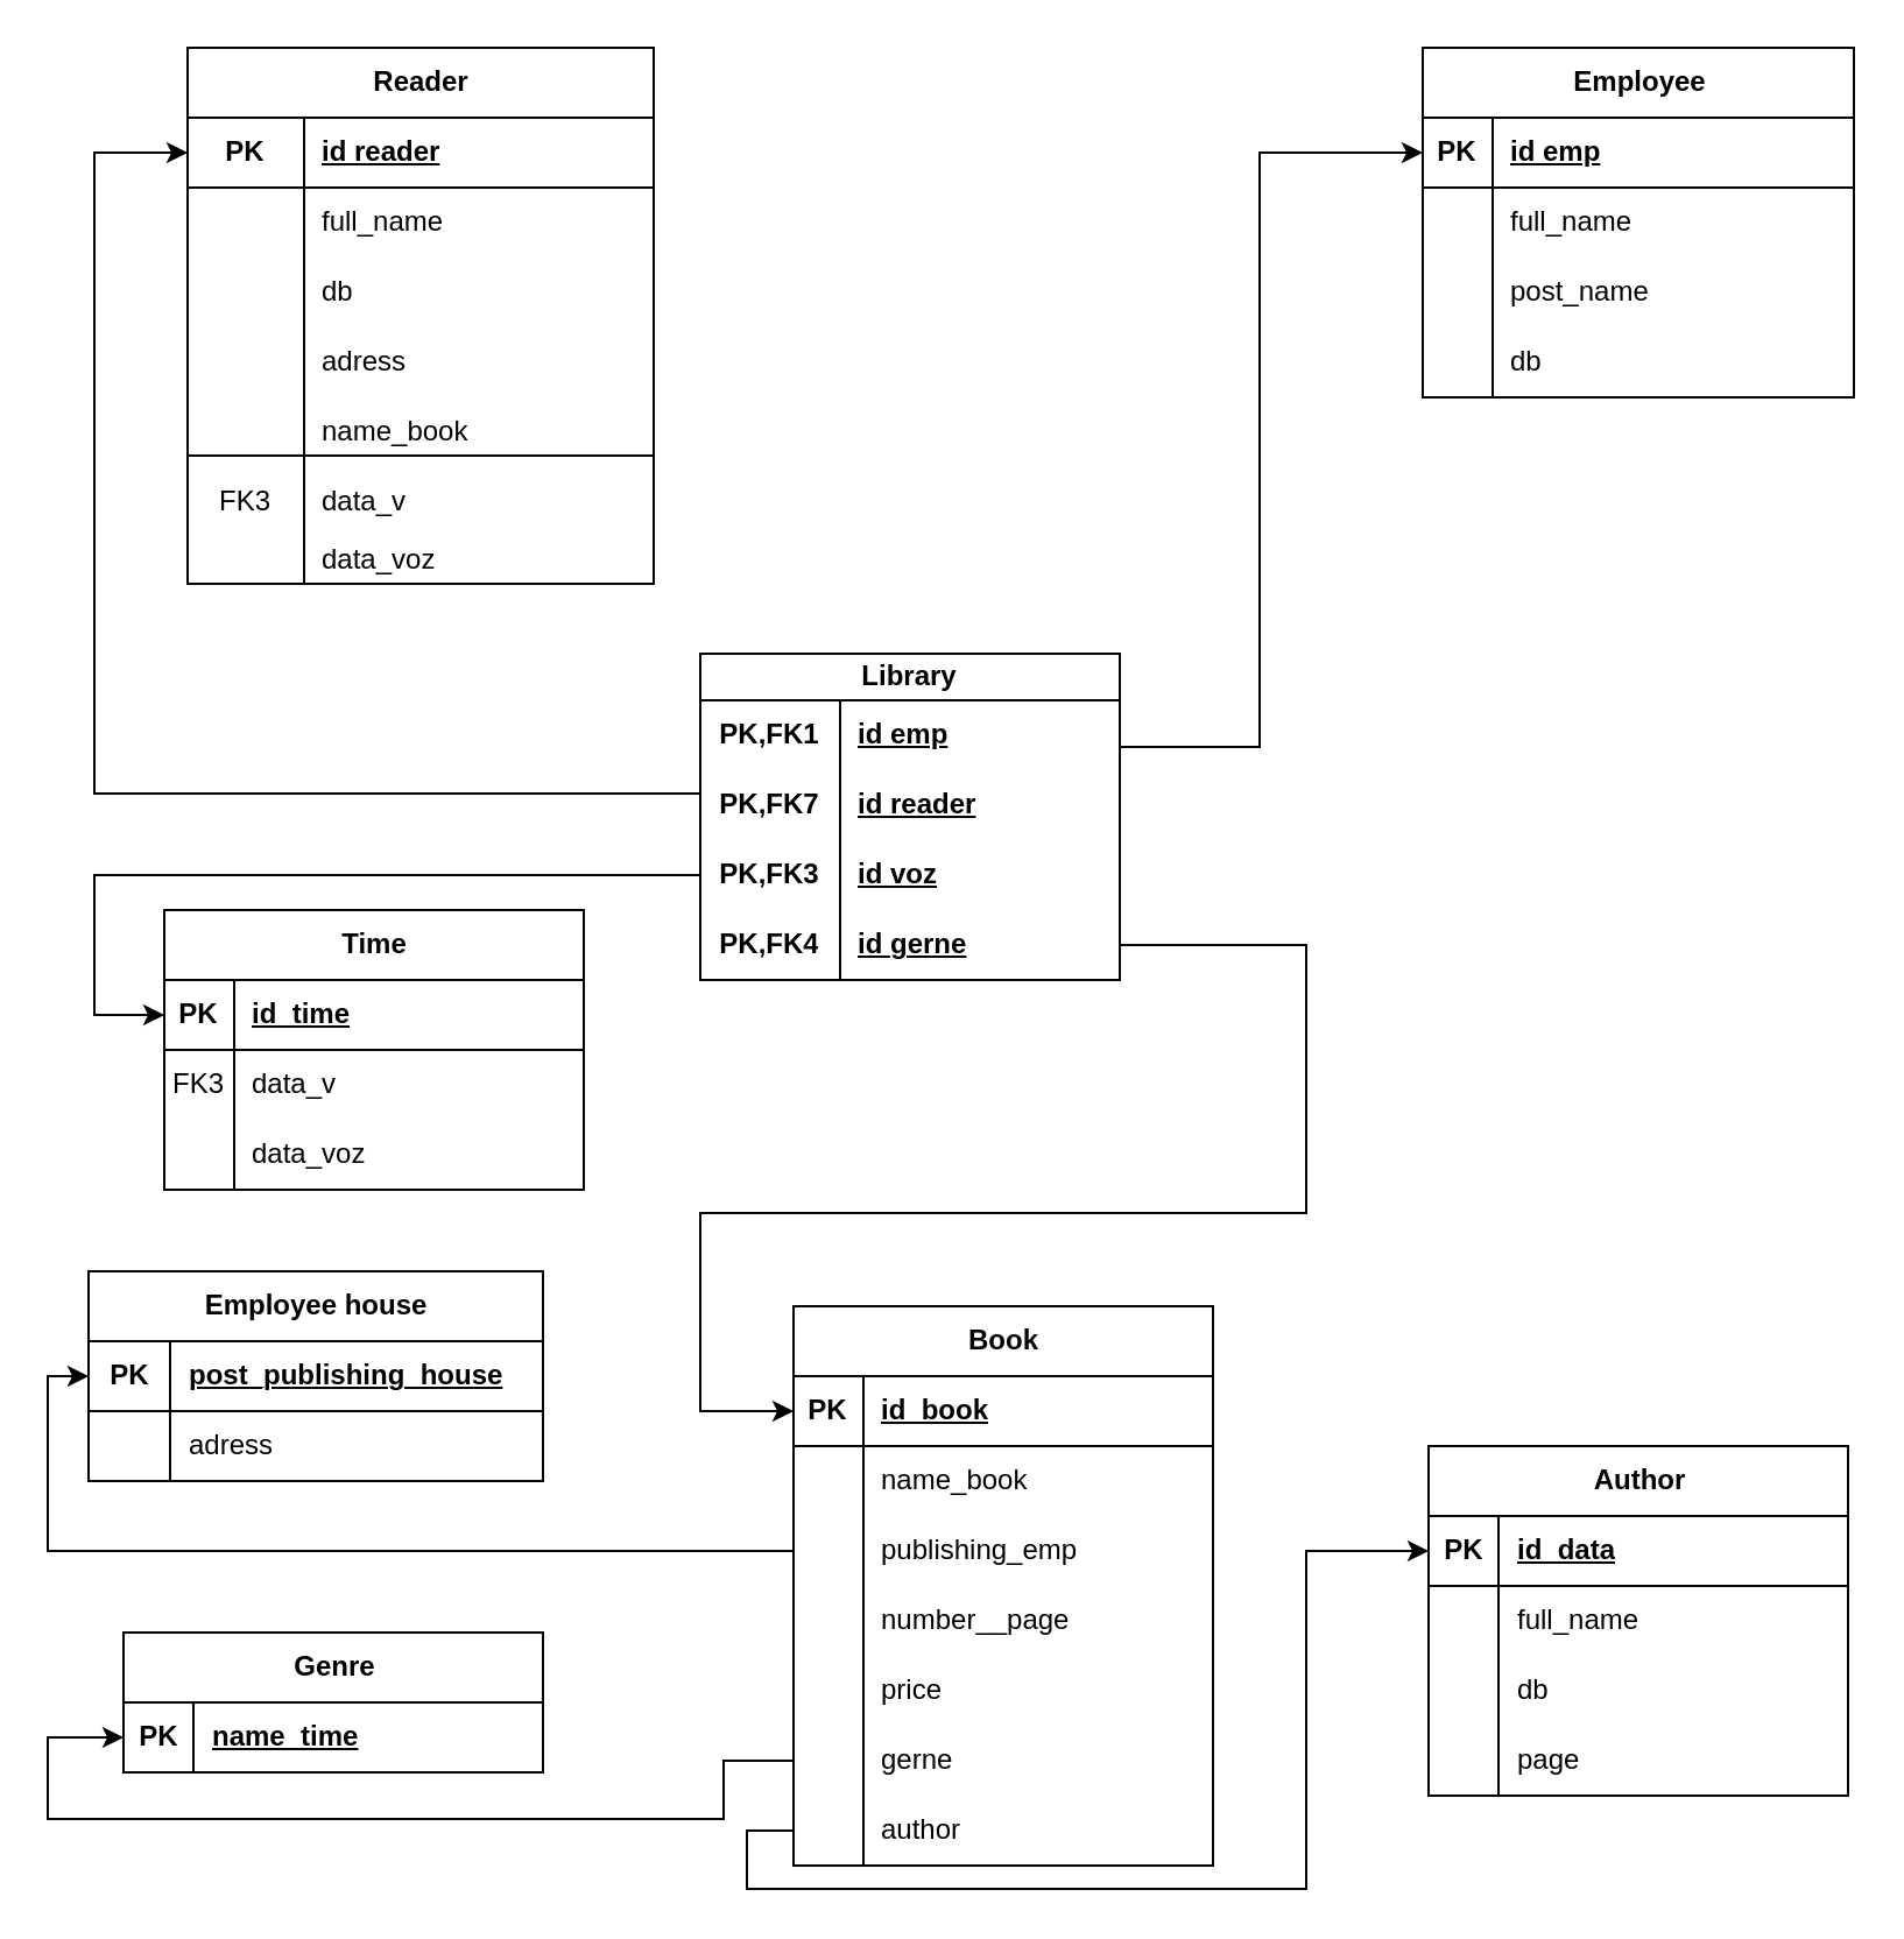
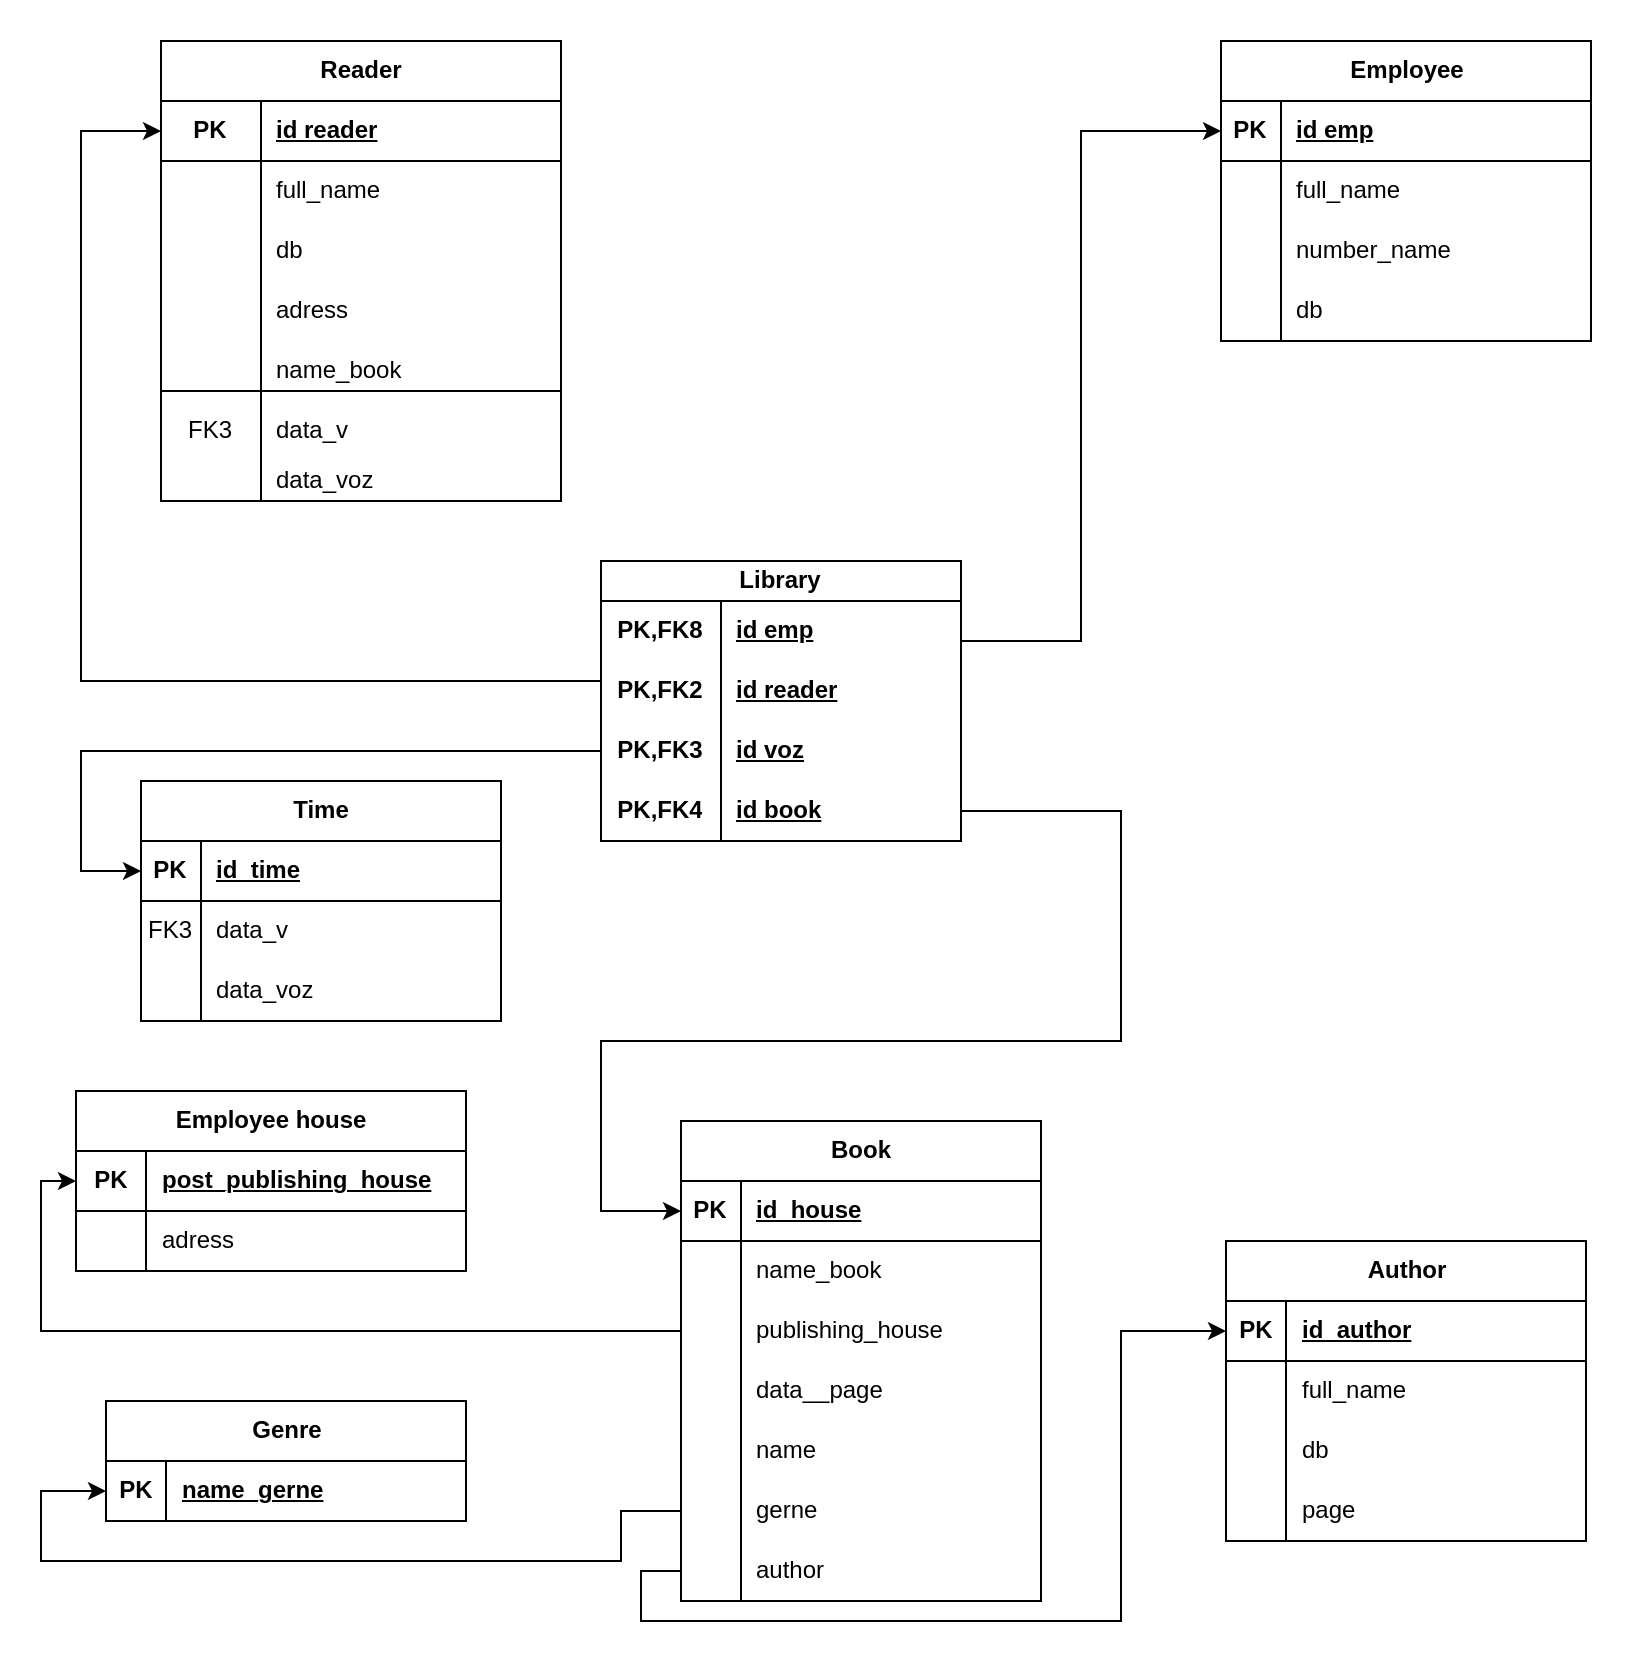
- <mxCell id="33" value="post_name" style="shape=partialRectangle;connectable=0;fillColor=none;top=0;left=0;bottom=0;right=0;align=left;spacingLeft=6;overflow=hidden;whiteSpace=wrap;html=1;" vertex="1" parent="31"><mxGeometry x="30" width="155" height="30" as="geometry"><mxRectangle width="155" height="30" as="alternateBounds" /></mxGeometry></mxCell>
+ <mxCell id="33" value="number_name" style="shape=partialRectangle;connectable=0;fillColor=none;top=0;left=0;bottom=0;right=0;align=left;spacingLeft=6;overflow=hidden;whiteSpace=wrap;html=1;" vertex="1" parent="31"><mxGeometry x="30" width="155" height="30" as="geometry"><mxRectangle width="155" height="30" as="alternateBounds" /></mxGeometry></mxCell>
- <mxCell id="39" value="PK,FK1" style="shape=partialRectangle;connectable=0;fillColor=none;top=0;left=0;bottom=0;right=0;fontStyle=1;overflow=hidden;html=1;whiteSpace=wrap;" vertex="1" parent="38"><mxGeometry width="60" height="30" as="geometry"><mxRectangle width="60" height="30" as="alternateBounds" /></mxGeometry></mxCell>
+ <mxCell id="39" value="PK,FK8" style="shape=partialRectangle;connectable=0;fillColor=none;top=0;left=0;bottom=0;right=0;fontStyle=1;overflow=hidden;html=1;whiteSpace=wrap;" vertex="1" parent="38"><mxGeometry width="60" height="30" as="geometry"><mxRectangle width="60" height="30" as="alternateBounds" /></mxGeometry></mxCell>
- <mxCell id="42" value="PK,FK7" style="shape=partialRectangle;connectable=0;fillColor=none;top=0;left=0;bottom=0;right=0;fontStyle=1;overflow=hidden;html=1;whiteSpace=wrap;" vertex="1" parent="41"><mxGeometry width="60" height="30" as="geometry"><mxRectangle width="60" height="30" as="alternateBounds" /></mxGeometry></mxCell>
+ <mxCell id="42" value="PK,FK2" style="shape=partialRectangle;connectable=0;fillColor=none;top=0;left=0;bottom=0;right=0;fontStyle=1;overflow=hidden;html=1;whiteSpace=wrap;" vertex="1" parent="41"><mxGeometry width="60" height="30" as="geometry"><mxRectangle width="60" height="30" as="alternateBounds" /></mxGeometry></mxCell>
- <mxCell id="49" value="id gerne" style="shape=partialRectangle;connectable=0;fillColor=none;top=0;left=0;bottom=0;right=0;align=left;spacingLeft=6;fontStyle=5;overflow=hidden;html=1;whiteSpace=wrap;" vertex="1" parent="47"><mxGeometry x="60" width="120" height="30" as="geometry"><mxRectangle width="120" height="30" as="alternateBounds" /></mxGeometry></mxCell>
+ <mxCell id="49" value="id book" style="shape=partialRectangle;connectable=0;fillColor=none;top=0;left=0;bottom=0;right=0;align=left;spacingLeft=6;fontStyle=5;overflow=hidden;html=1;whiteSpace=wrap;" vertex="1" parent="47"><mxGeometry x="60" width="120" height="30" as="geometry"><mxRectangle width="120" height="30" as="alternateBounds" /></mxGeometry></mxCell>
- <mxCell id="54" value="id_book" style="shape=partialRectangle;connectable=0;fillColor=none;top=0;left=0;bottom=0;right=0;align=left;spacingLeft=6;fontStyle=5;overflow=hidden;whiteSpace=wrap;html=1;" vertex="1" parent="52"><mxGeometry x="30" width="150" height="30" as="geometry"><mxRectangle width="150" height="30" as="alternateBounds" /></mxGeometry></mxCell>
+ <mxCell id="54" value="id_house" style="shape=partialRectangle;connectable=0;fillColor=none;top=0;left=0;bottom=0;right=0;align=left;spacingLeft=6;fontStyle=5;overflow=hidden;whiteSpace=wrap;html=1;" vertex="1" parent="52"><mxGeometry x="30" width="150" height="30" as="geometry"><mxRectangle width="150" height="30" as="alternateBounds" /></mxGeometry></mxCell>
- <mxCell id="60" value="publishing_emp" style="shape=partialRectangle;connectable=0;fillColor=none;top=0;left=0;bottom=0;right=0;align=left;spacingLeft=6;overflow=hidden;whiteSpace=wrap;html=1;" vertex="1" parent="58"><mxGeometry x="30" width="150" height="30" as="geometry"><mxRectangle width="150" height="30" as="alternateBounds" /></mxGeometry></mxCell>
+ <mxCell id="60" value="publishing_house" style="shape=partialRectangle;connectable=0;fillColor=none;top=0;left=0;bottom=0;right=0;align=left;spacingLeft=6;overflow=hidden;whiteSpace=wrap;html=1;" vertex="1" parent="58"><mxGeometry x="30" width="150" height="30" as="geometry"><mxRectangle width="150" height="30" as="alternateBounds" /></mxGeometry></mxCell>
- <mxCell id="76" value="id_data" style="shape=partialRectangle;connectable=0;fillColor=none;top=0;left=0;bottom=0;right=0;align=left;spacingLeft=6;fontStyle=5;overflow=hidden;whiteSpace=wrap;html=1;" vertex="1" parent="74"><mxGeometry x="30" width="150" height="30" as="geometry"><mxRectangle width="150" height="30" as="alternateBounds" /></mxGeometry></mxCell>
+ <mxCell id="76" value="id_author" style="shape=partialRectangle;connectable=0;fillColor=none;top=0;left=0;bottom=0;right=0;align=left;spacingLeft=6;fontStyle=5;overflow=hidden;whiteSpace=wrap;html=1;" vertex="1" parent="74"><mxGeometry x="30" width="150" height="30" as="geometry"><mxRectangle width="150" height="30" as="alternateBounds" /></mxGeometry></mxCell>
- <mxCell id="63" value="number__page" style="shape=partialRectangle;connectable=0;fillColor=none;top=0;left=0;bottom=0;right=0;align=left;spacingLeft=6;overflow=hidden;whiteSpace=wrap;html=1;" vertex="1" parent="61"><mxGeometry x="30" width="150" height="30" as="geometry"><mxRectangle width="150" height="30" as="alternateBounds" /></mxGeometry></mxCell>
+ <mxCell id="63" value="data__page" style="shape=partialRectangle;connectable=0;fillColor=none;top=0;left=0;bottom=0;right=0;align=left;spacingLeft=6;overflow=hidden;whiteSpace=wrap;html=1;" vertex="1" parent="61"><mxGeometry x="30" width="150" height="30" as="geometry"><mxRectangle width="150" height="30" as="alternateBounds" /></mxGeometry></mxCell>
- <mxCell id="66" value="price" style="shape=partialRectangle;connectable=0;fillColor=none;top=0;left=0;bottom=0;right=0;align=left;spacingLeft=6;overflow=hidden;whiteSpace=wrap;html=1;" vertex="1" parent="64"><mxGeometry x="30" width="150" height="30" as="geometry"><mxRectangle width="150" height="30" as="alternateBounds" /></mxGeometry></mxCell>
+ <mxCell id="66" value="name" style="shape=partialRectangle;connectable=0;fillColor=none;top=0;left=0;bottom=0;right=0;align=left;spacingLeft=6;overflow=hidden;whiteSpace=wrap;html=1;" vertex="1" parent="64"><mxGeometry x="30" width="150" height="30" as="geometry"><mxRectangle width="150" height="30" as="alternateBounds" /></mxGeometry></mxCell>
- <mxCell id="89" value="name_time" style="shape=partialRectangle;connectable=0;fillColor=none;top=0;left=0;bottom=0;right=0;align=left;spacingLeft=6;fontStyle=5;overflow=hidden;whiteSpace=wrap;html=1;" vertex="1" parent="87"><mxGeometry x="30" width="150" height="30" as="geometry"><mxRectangle width="150" height="30" as="alternateBounds" /></mxGeometry></mxCell>
+ <mxCell id="89" value="name_gerne" style="shape=partialRectangle;connectable=0;fillColor=none;top=0;left=0;bottom=0;right=0;align=left;spacingLeft=6;fontStyle=5;overflow=hidden;whiteSpace=wrap;html=1;" vertex="1" parent="87"><mxGeometry x="30" width="150" height="30" as="geometry"><mxRectangle width="150" height="30" as="alternateBounds" /></mxGeometry></mxCell>
